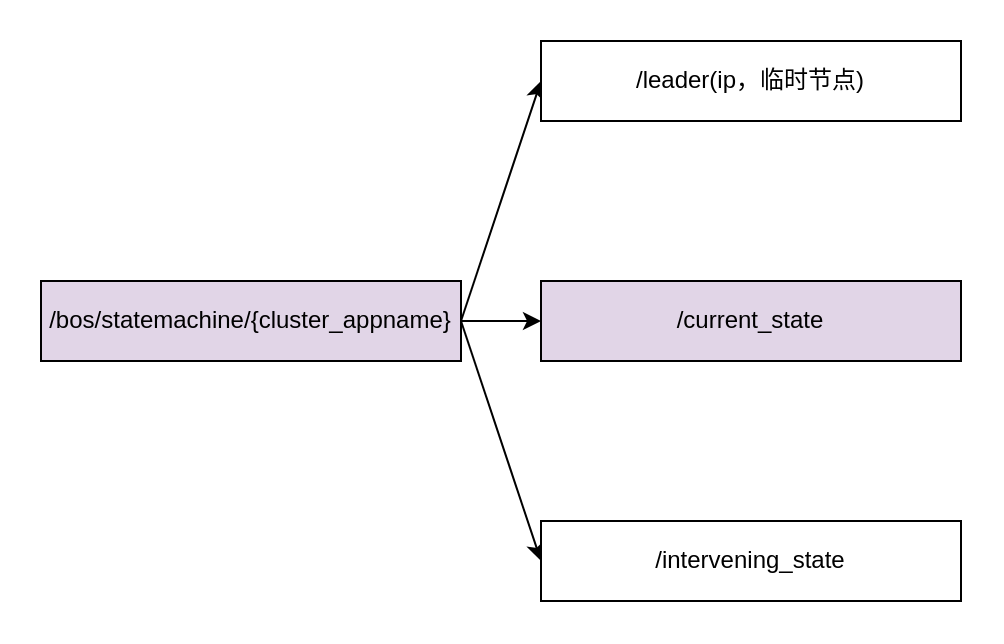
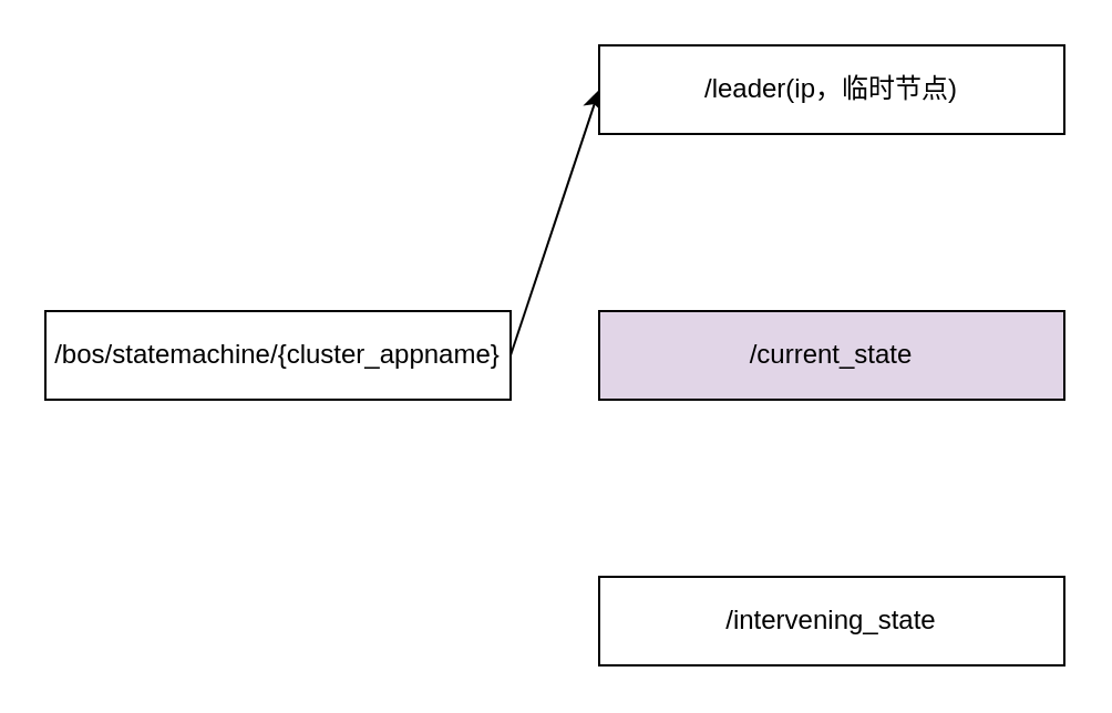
- <mxCell id="5" value="/bos/statemachine/{cluster_appname}" style="rounded=0;whiteSpace=wrap;html=1;fillColor=#e1d5e7;" vertex="1" parent="1"><mxGeometry x="20" y="140" width="210" height="40" as="geometry" /></mxCell>
+ <mxCell id="5" value="/bos/statemachine/{cluster_appname}" style="rounded=0;whiteSpace=wrap;html=1;" vertex="1" parent="1"><mxGeometry x="20" y="140" width="210" height="40" as="geometry" /></mxCell>
- <mxCell id="3" style="edgeStyle=none;rounded=0;orthogonalLoop=1;jettySize=auto;html=1;entryX=0;entryY=0.5;entryDx=0;entryDy=0;" edge="1" parent="1" source="5" target="7"><mxGeometry relative="1" as="geometry" /></mxCell>
- <mxCell id="4" style="edgeStyle=none;rounded=0;orthogonalLoop=1;jettySize=auto;html=1;entryX=0;entryY=0.5;entryDx=0;entryDy=0;exitX=1;exitY=0.5;exitDx=0;exitDy=0;" edge="1" parent="1" source="5" target="6"><mxGeometry relative="1" as="geometry" /></mxCell>
